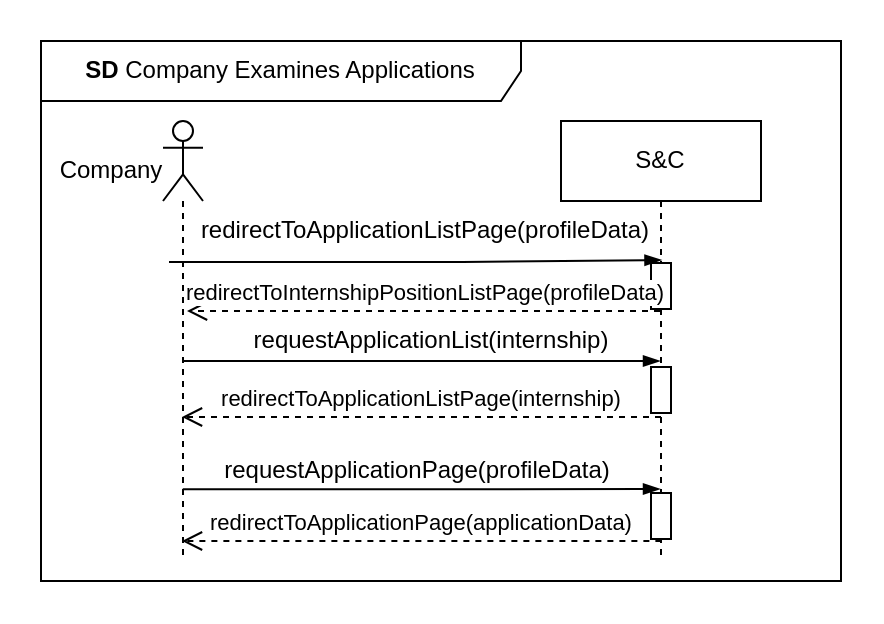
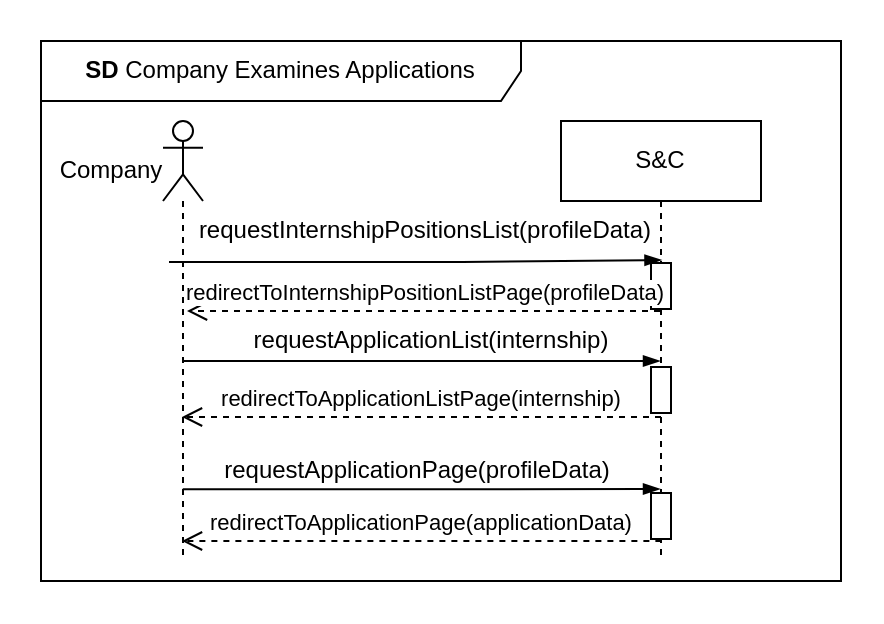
- <mxCell id="14" value="redirectToApplicationListPage(profileData)" style="text;html=1;align=center;verticalAlign=middle;resizable=0;points=[];autosize=1;strokeColor=none;fillColor=none;" vertex="1" parent="1"><mxGeometry x="87" y="100" width="250" height="30" as="geometry" /></mxCell>
+ <mxCell id="14" value="requestInternshipPositionsList(profileData)" style="text;html=1;align=center;verticalAlign=middle;resizable=0;points=[];autosize=1;strokeColor=none;fillColor=none;" vertex="1" parent="1"><mxGeometry x="87" y="100" width="250" height="30" as="geometry" /></mxCell>
